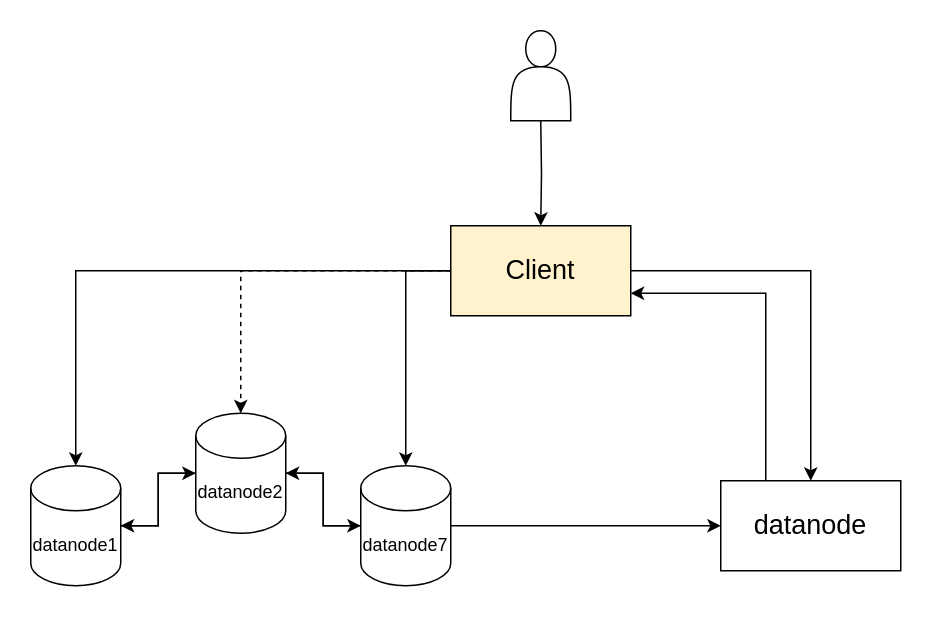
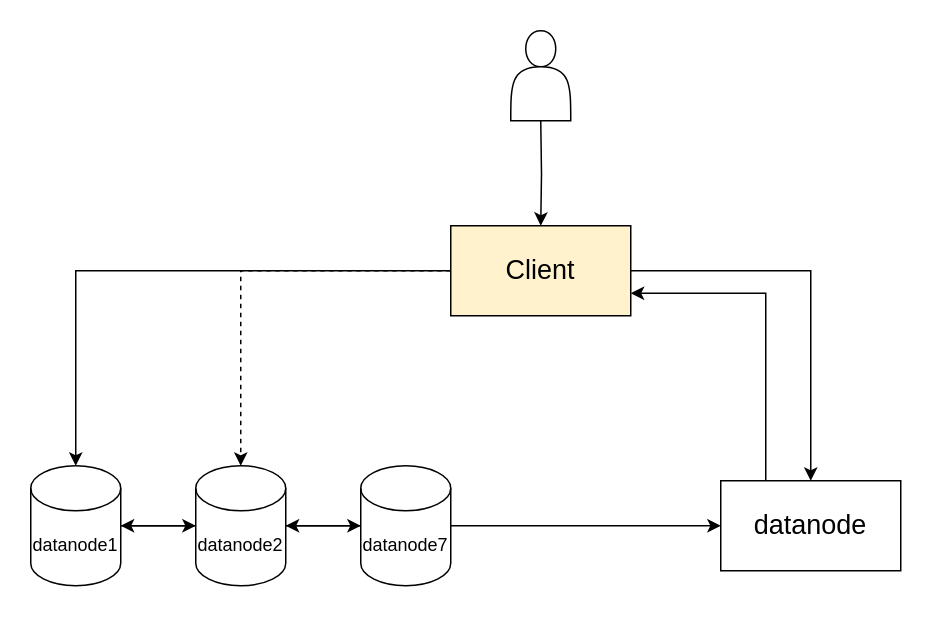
- <mxCell id="10" style="edgeStyle=orthogonalEdgeStyle;rounded=0;orthogonalLoop=1;jettySize=auto;html=1;exitX=0;exitY=0.5;exitDx=0;exitDy=0;" edge="1" parent="1" source="14" target="9"><mxGeometry relative="1" as="geometry" /></mxCell>
- <mxCell id="6" value="datanode2" style="shape=cylinder3;whiteSpace=wrap;html=1;boundedLbl=1;backgroundOutline=1;size=15;" vertex="1" parent="1"><mxGeometry x="130" y="275" width="60" height="80" as="geometry" /></mxCell>
+ <mxCell id="6" value="datanode2" style="shape=cylinder3;whiteSpace=wrap;html=1;boundedLbl=1;backgroundOutline=1;size=15;" vertex="1" parent="1"><mxGeometry x="130" y="310" width="60" height="80" as="geometry" /></mxCell>
